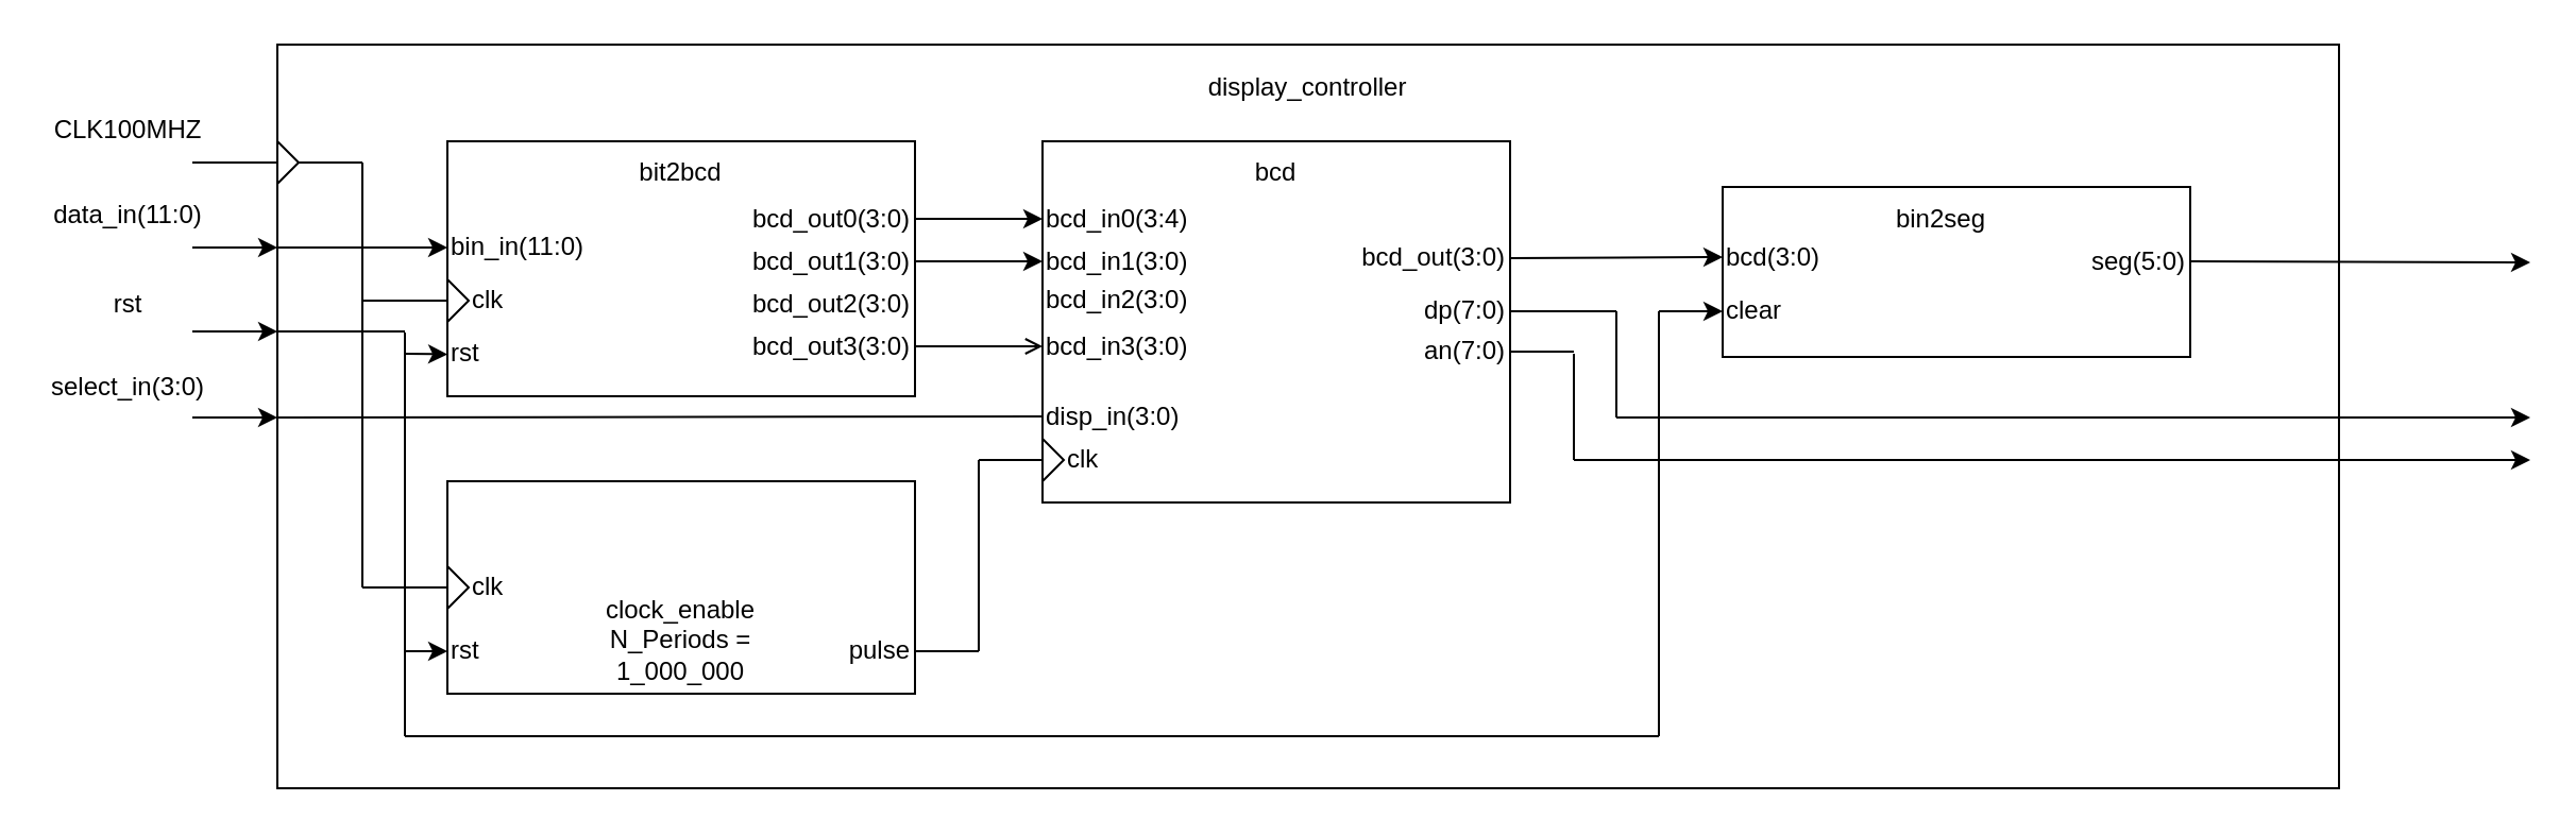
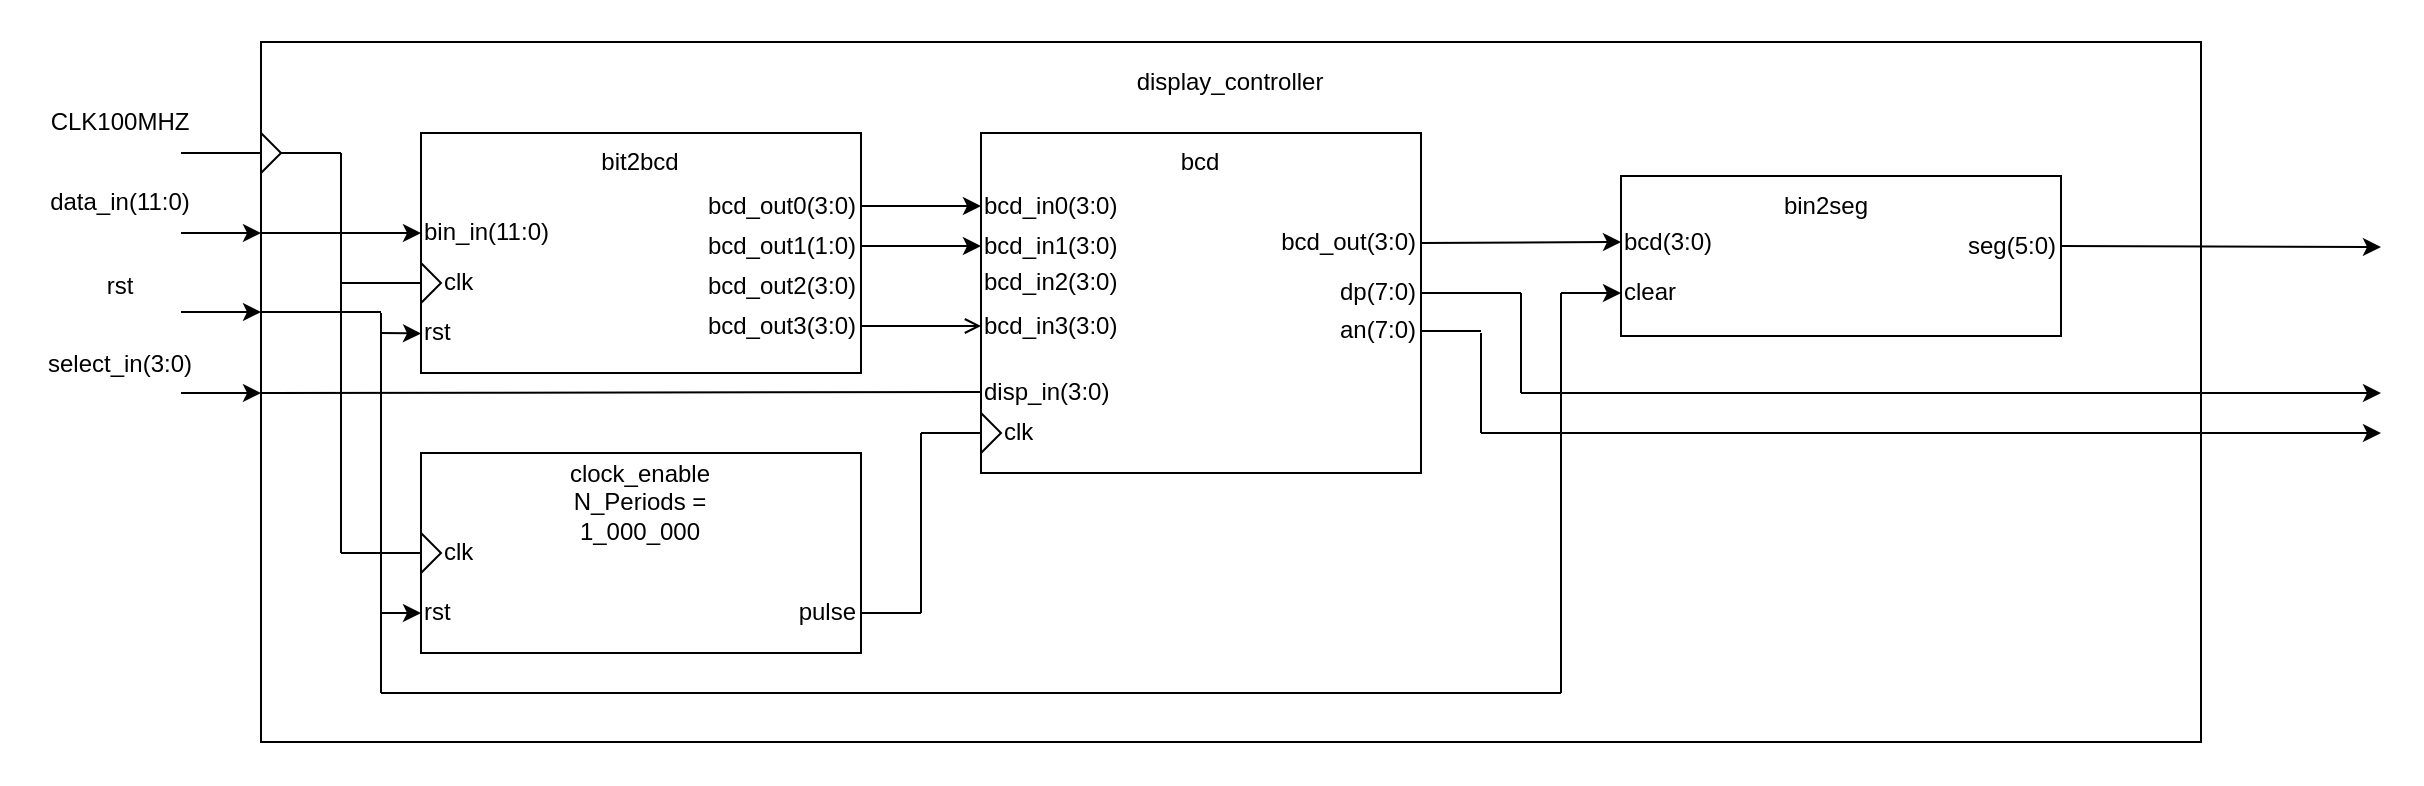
- <mxCell id="31" value="bcd_in0(3:4)" style="text;html=1;align=left;verticalAlign=middle;whiteSpace=wrap;rounded=0;" vertex="1" parent="1"><mxGeometry x="490" y="87.5" width="60" height="30" as="geometry" /></mxCell>
+ <mxCell id="31" value="bcd_in0(3:0)" style="text;html=1;align=left;verticalAlign=middle;whiteSpace=wrap;rounded=0;" vertex="1" parent="1"><mxGeometry x="490" y="87.5" width="60" height="30" as="geometry" /></mxCell>
- <mxCell id="21" value="bcd_out1(3:0)" style="text;html=1;align=right;verticalAlign=middle;whiteSpace=wrap;rounded=0;" vertex="1" parent="1"><mxGeometry x="370" y="107.5" width="60" height="30" as="geometry" /></mxCell>
+ <mxCell id="21" value="bcd_out1(1:0)" style="text;html=1;align=right;verticalAlign=middle;whiteSpace=wrap;rounded=0;" vertex="1" parent="1"><mxGeometry x="370" y="107.5" width="60" height="30" as="geometry" /></mxCell>
- <mxCell id="40" value="clock_enable&lt;div&gt;N_Periods = 1_000_000&lt;/div&gt;" style="text;html=1;align=center;verticalAlign=middle;whiteSpace=wrap;rounded=0;" vertex="1" parent="1"><mxGeometry x="290" y="286" width="60" height="30" as="geometry" /></mxCell>
+ <mxCell id="40" value="clock_enable&lt;div&gt;N_Periods = 1_000_000&lt;/div&gt;" style="text;html=1;align=center;verticalAlign=middle;whiteSpace=wrap;rounded=0;" vertex="1" parent="1"><mxGeometry x="290" y="236" width="60" height="30" as="geometry" /></mxCell>
